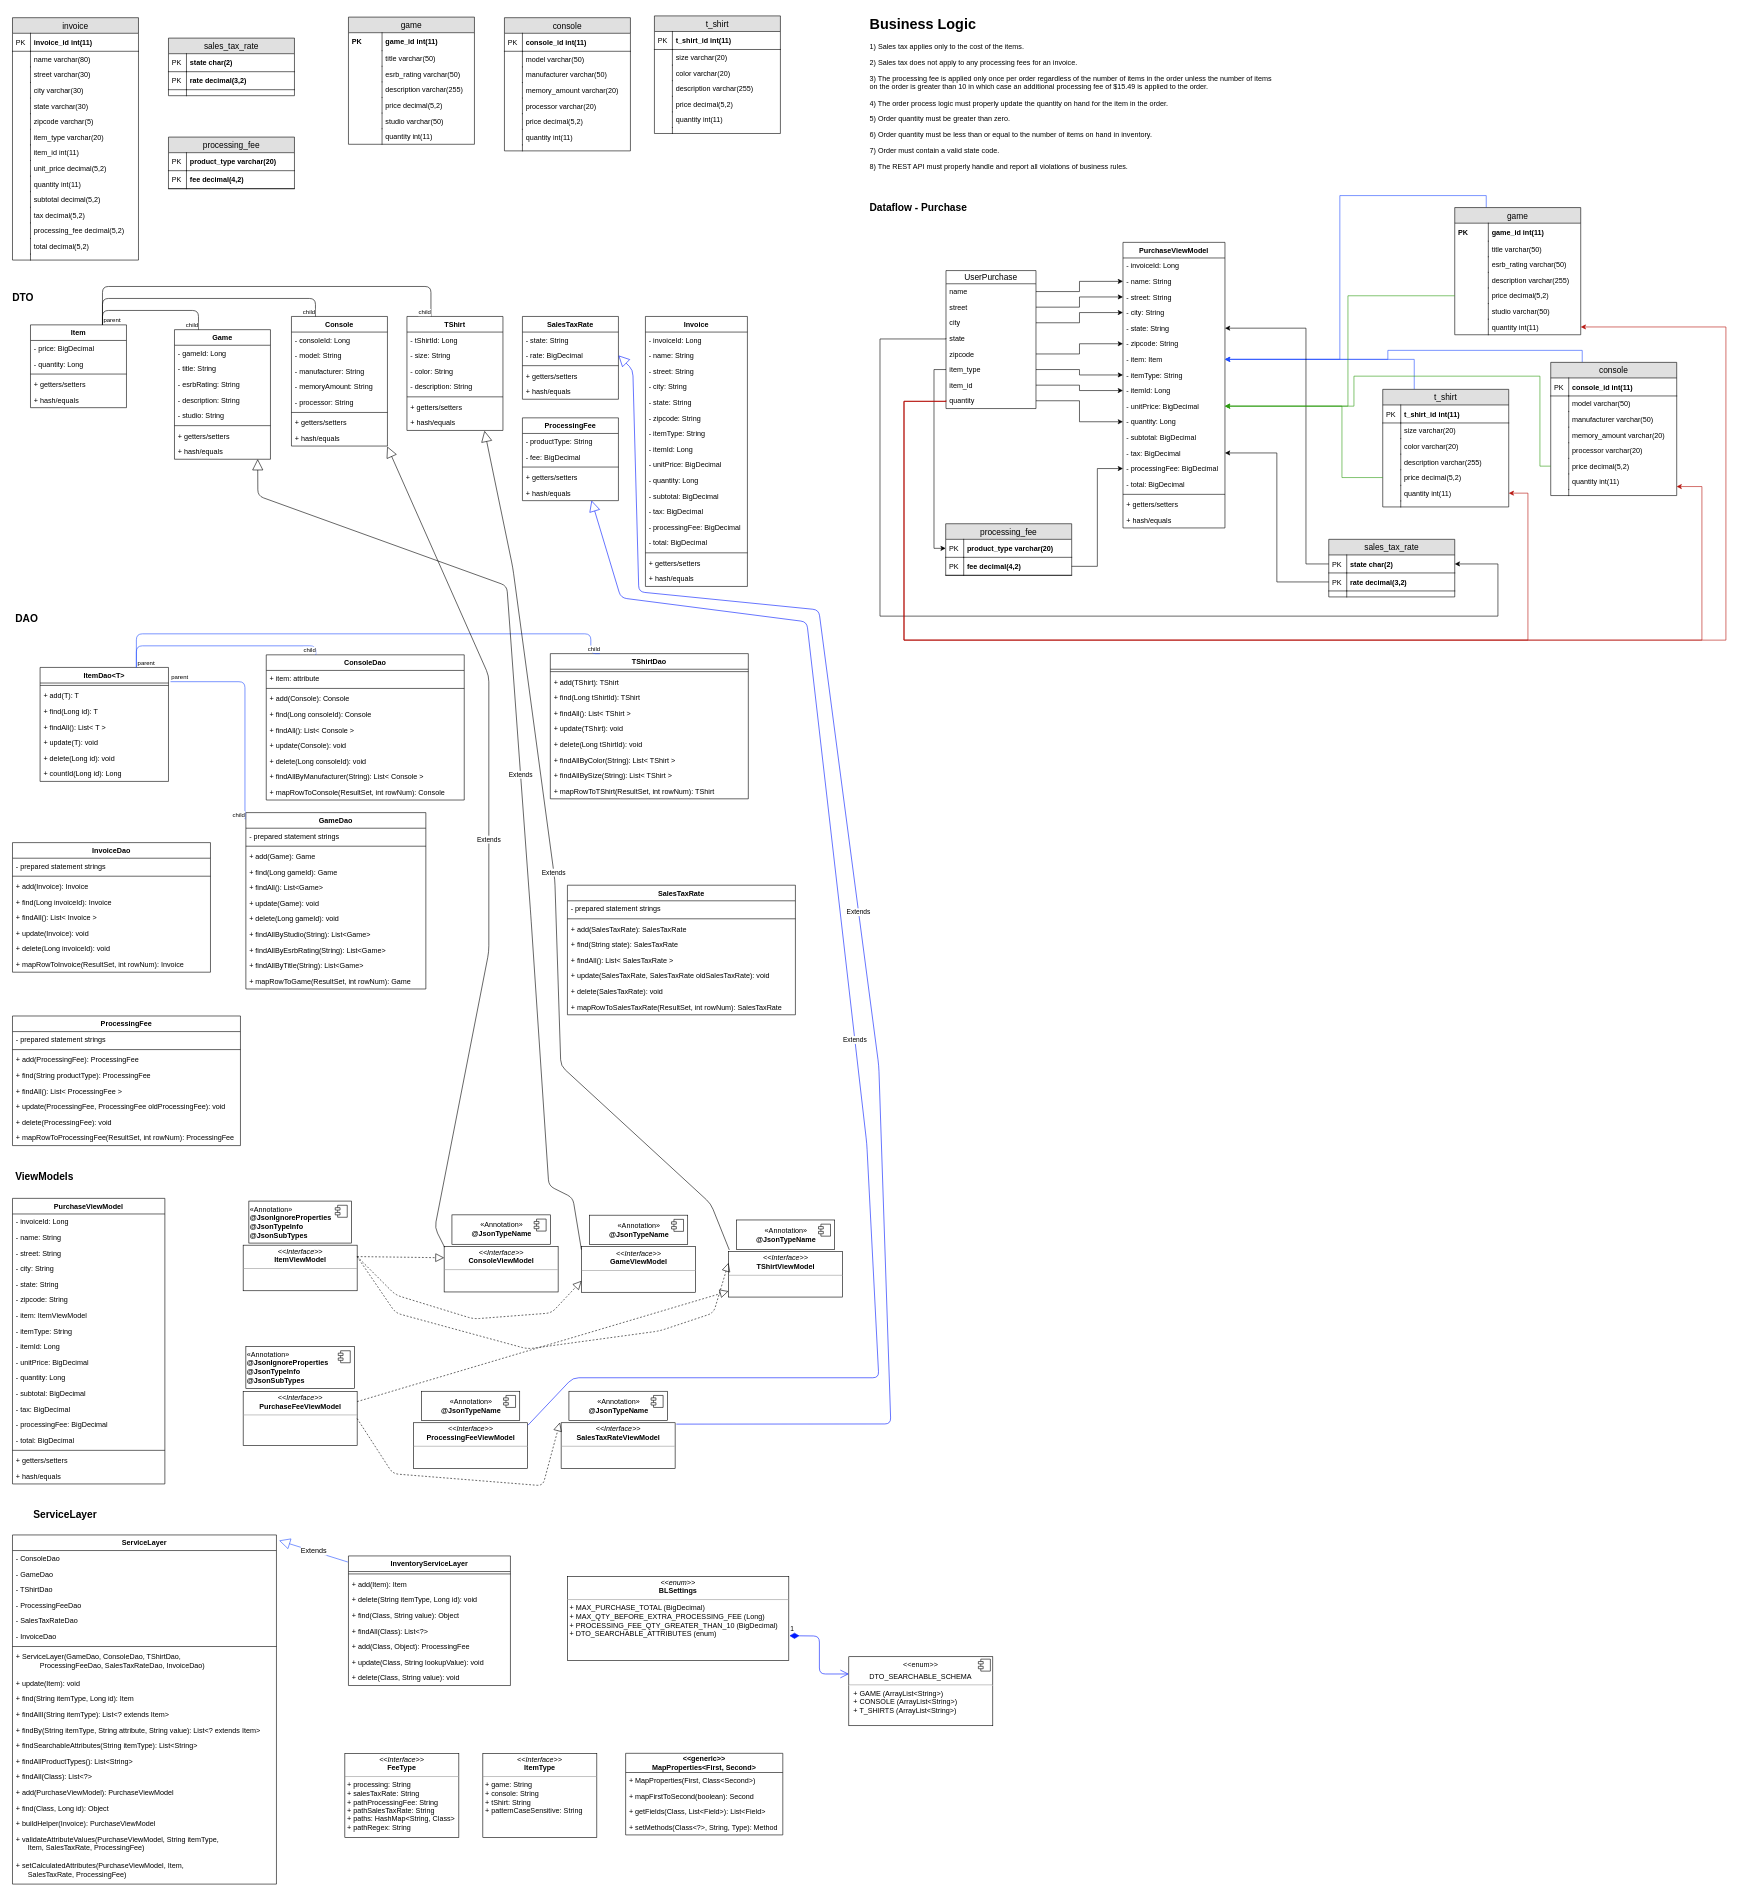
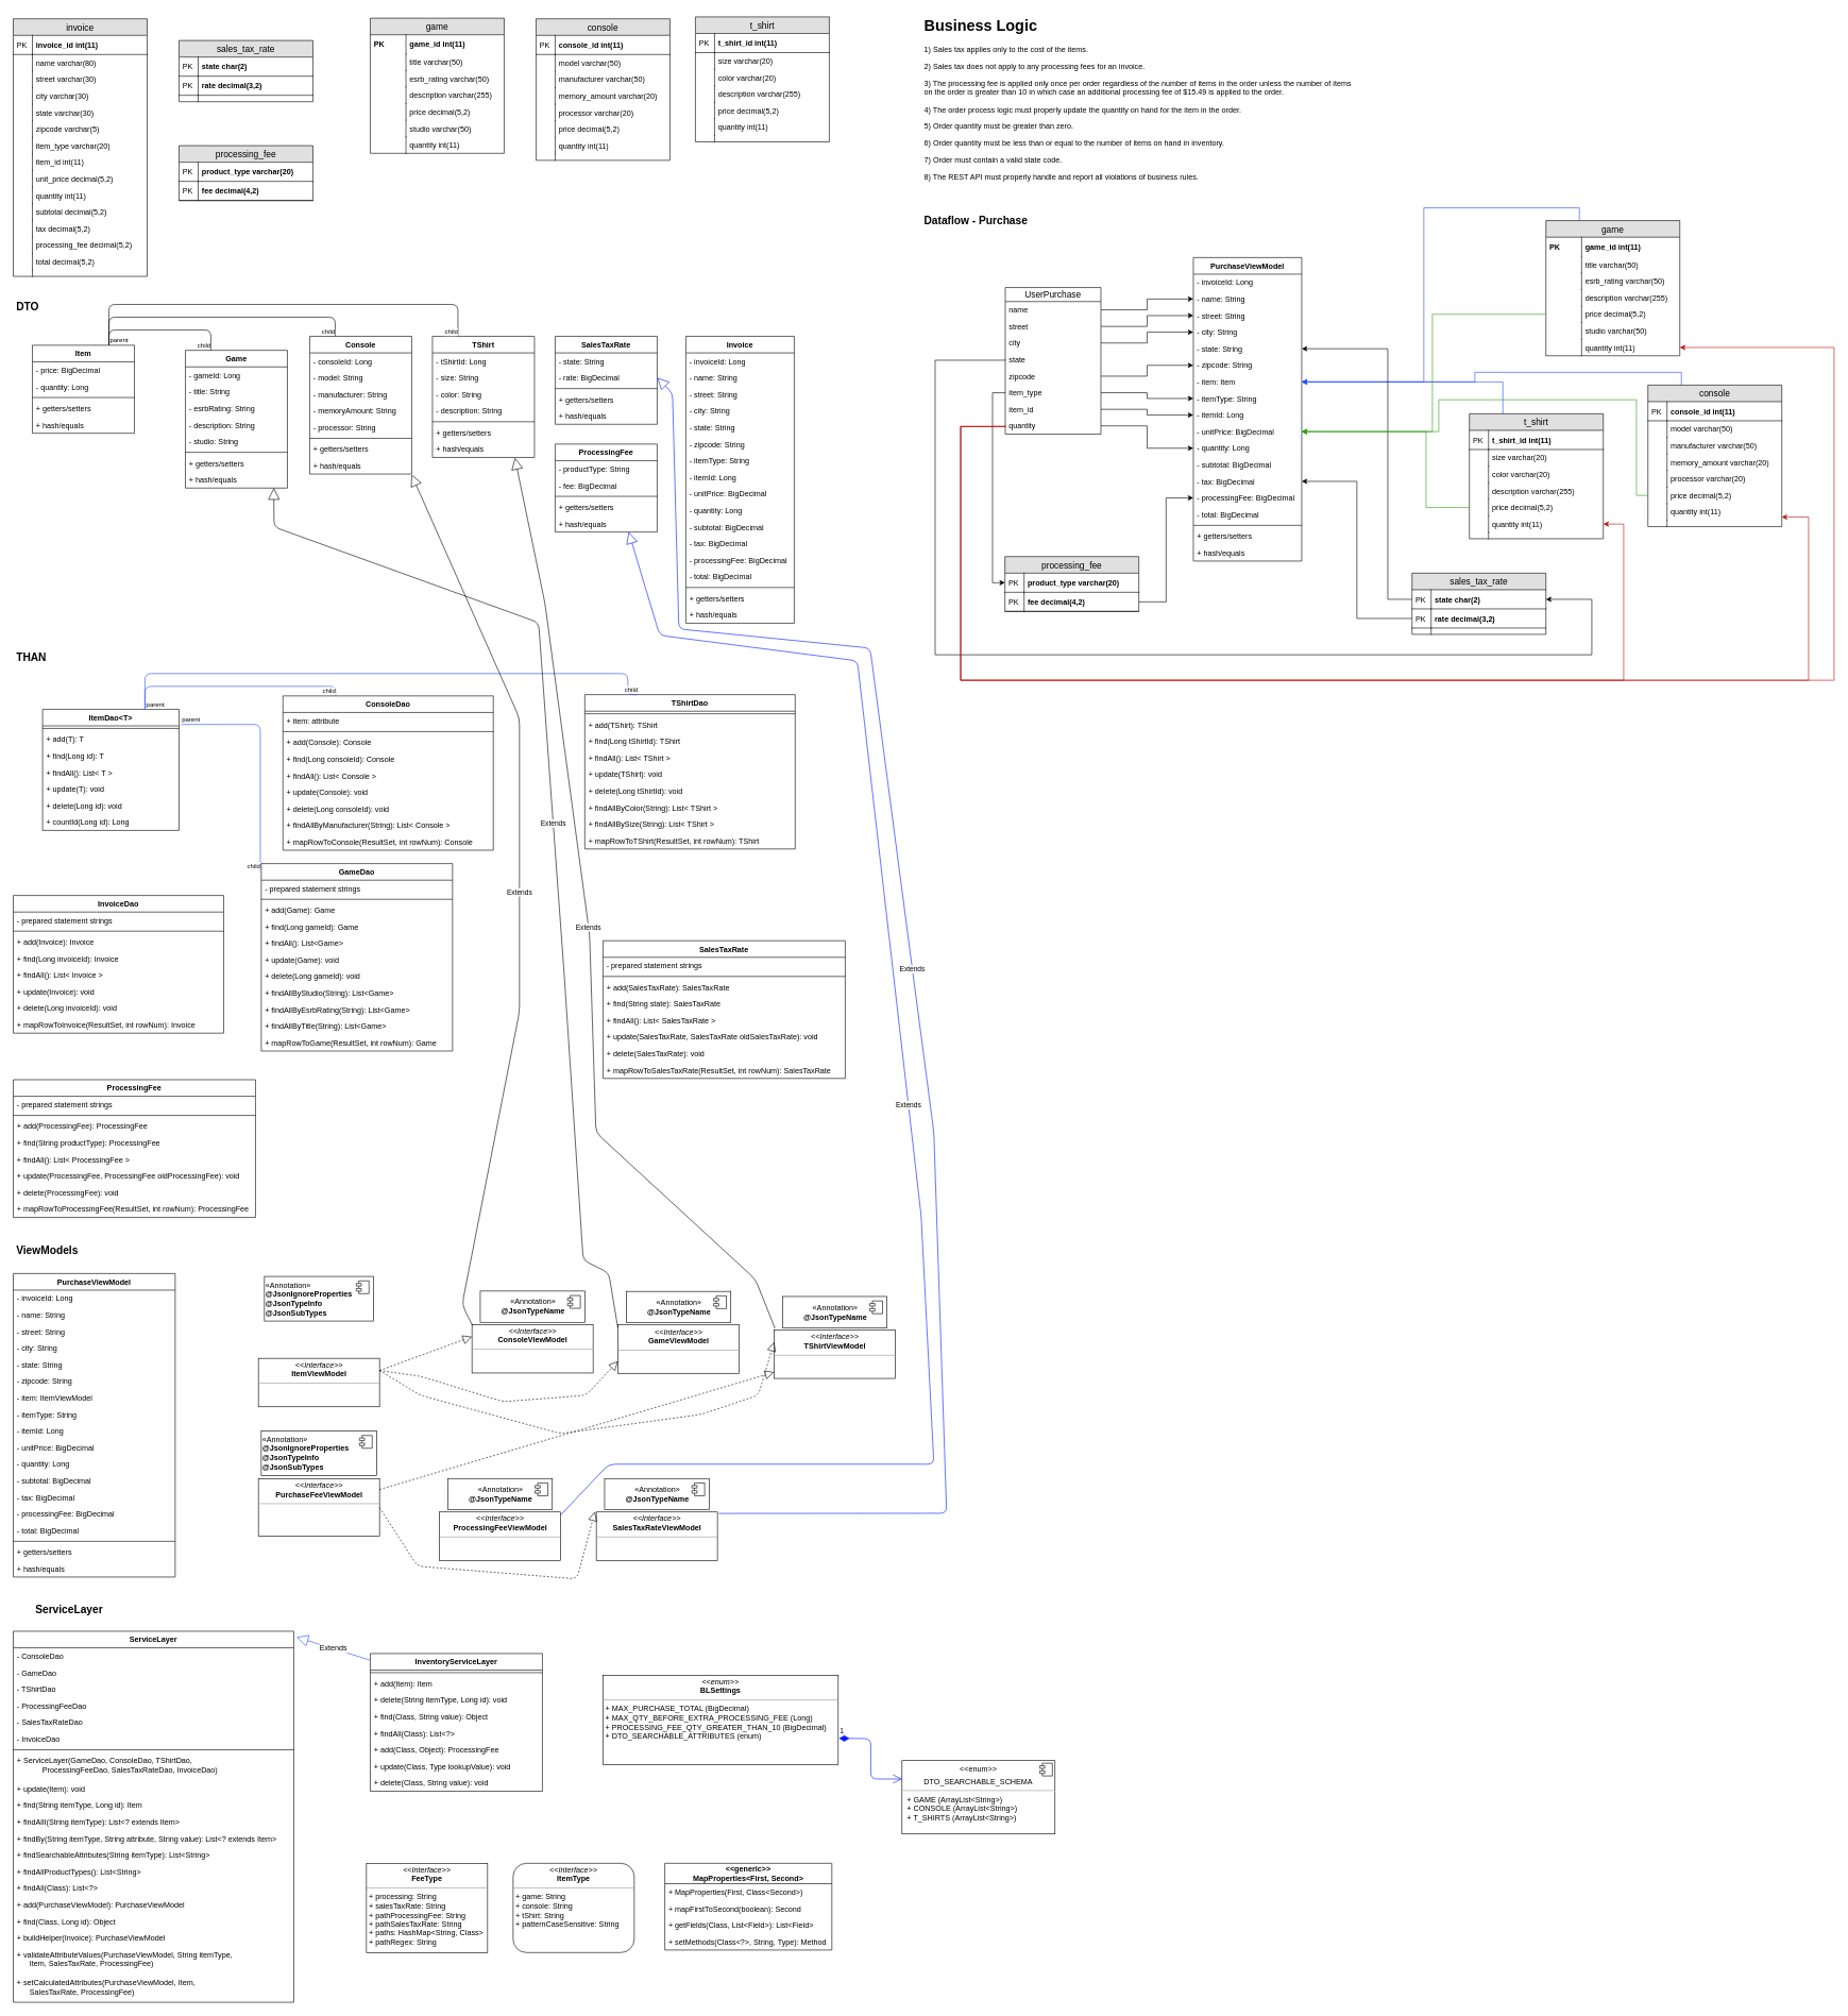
- <mxCell id="92" value="DTO" style="text;align=left;fontStyle=1;verticalAlign=middle;spacingLeft=3;spacingRight=3;strokeColor=none;rotatable=0;points=[[0,0.5],[1,0.5]];portConstraint=eastwest;fontSize=17;" parent="1" vertex="1"><mxGeometry x="15" y="482" width="80" height="26" as="geometry" /></mxCell>
+ <mxCell id="92" value="DTO" style="text;align=left;fontStyle=1;verticalAlign=middle;spacingLeft=3;spacingRight=3;strokeColor=none;rotatable=0;points=[[0,0.5],[1,0.5]];portConstraint=eastwest;fontSize=17;" parent="1" vertex="1"><mxGeometry x="20" y="467" width="80" height="26" as="geometry" /></mxCell>
- <mxCell id="149" value="DAO" style="text;align=left;fontStyle=1;verticalAlign=middle;spacingLeft=3;spacingRight=3;strokeColor=none;rotatable=0;points=[[0,0.5],[1,0.5]];portConstraint=eastwest;fontSize=17;" parent="1" vertex="1"><mxGeometry x="20" y="1017" width="80" height="26" as="geometry" /></mxCell>
+ <mxCell id="149" value="THAN" style="text;align=left;fontStyle=1;verticalAlign=middle;spacingLeft=3;spacingRight=3;strokeColor=none;rotatable=0;points=[[0,0.5],[1,0.5]];portConstraint=eastwest;fontSize=17;" parent="1" vertex="1"><mxGeometry x="20" y="1017" width="80" height="26" as="geometry" /></mxCell>
- <mxCell id="403" value="&lt;p style=&quot;margin: 0px ; margin-top: 4px ; text-align: center&quot;&gt;&lt;i&gt;&amp;lt;&amp;lt;Interface&amp;gt;&amp;gt;&lt;/i&gt;&lt;br&gt;&lt;b&gt;ItemViewModel&lt;/b&gt;&lt;/p&gt;&lt;hr size=&quot;1&quot;&gt;&lt;p style=&quot;margin: 0px ; margin-left: 4px&quot;&gt;&lt;br&gt;&lt;/p&gt;" style="verticalAlign=top;align=left;overflow=fill;fontSize=12;fontFamily=Helvetica;html=1;" vertex="1" parent="1"><mxGeometry x="404.5" y="2075" width="190" height="76" as="geometry" /></mxCell>
+ <mxCell id="403" value="&lt;p style=&quot;margin: 0px ; margin-top: 4px ; text-align: center&quot;&gt;&lt;i&gt;&amp;lt;&amp;lt;Interface&amp;gt;&amp;gt;&lt;/i&gt;&lt;br&gt;&lt;b&gt;ItemViewModel&lt;/b&gt;&lt;/p&gt;&lt;hr size=&quot;1&quot;&gt;&lt;p style=&quot;margin: 0px ; margin-left: 4px&quot;&gt;&lt;br&gt;&lt;/p&gt;" style="verticalAlign=top;align=left;overflow=fill;fontSize=12;fontFamily=Helvetica;html=1;" vertex="1" parent="1"><mxGeometry x="404.5" y="2130" width="190" height="76" as="geometry" /></mxCell>
- <mxCell id="383" value="+ update(Class, String lookupValue): void" style="text;strokeColor=none;fillColor=none;align=left;verticalAlign=top;spacingLeft=4;spacingRight=4;overflow=hidden;rotatable=0;points=[[0,0.5],[1,0.5]];portConstraint=eastwest;" parent="376" vertex="1"><mxGeometry y="164" width="270" height="26" as="geometry" /></mxCell>
+ <mxCell id="383" value="+ update(Class, Type lookupValue): void" style="text;strokeColor=none;fillColor=none;align=left;verticalAlign=top;spacingLeft=4;spacingRight=4;overflow=hidden;rotatable=0;points=[[0,0.5],[1,0.5]];portConstraint=eastwest;" parent="376" vertex="1"><mxGeometry y="164" width="270" height="26" as="geometry" /></mxCell>
- <mxCell id="435" value="&lt;p style=&quot;margin: 0px ; margin-top: 4px ; text-align: center&quot;&gt;&lt;i&gt;&amp;lt;&amp;lt;Interface&amp;gt;&amp;gt;&lt;/i&gt;&lt;br&gt;&lt;b&gt;ItemType&lt;/b&gt;&lt;/p&gt;&lt;hr size=&quot;1&quot;&gt;&lt;p style=&quot;margin: 0px ; margin-left: 4px&quot;&gt;+ game: String&lt;/p&gt;&lt;p style=&quot;margin: 0px ; margin-left: 4px&quot;&gt;+ console: String&lt;/p&gt;&lt;p style=&quot;margin: 0px ; margin-left: 4px&quot;&gt;+ tShirt: String&lt;/p&gt;&lt;p style=&quot;margin: 0px ; margin-left: 4px&quot;&gt;+ patternCaseSensitive: String&lt;/p&gt;&lt;p style=&quot;margin: 0px ; margin-left: 4px&quot;&gt;&lt;br&gt;&lt;/p&gt;" style="verticalAlign=top;align=left;overflow=fill;fontSize=12;fontFamily=Helvetica;html=1;" vertex="1" parent="1"><mxGeometry x="804" y="2922" width="190" height="140" as="geometry" /></mxCell>
+ <mxCell id="435" value="&lt;p style=&quot;margin: 0px ; margin-top: 4px ; text-align: center&quot;&gt;&lt;i&gt;&amp;lt;&amp;lt;Interface&amp;gt;&amp;gt;&lt;/i&gt;&lt;br&gt;&lt;b&gt;ItemType&lt;/b&gt;&lt;/p&gt;&lt;hr size=&quot;1&quot;&gt;&lt;p style=&quot;margin: 0px ; margin-left: 4px&quot;&gt;+ game: String&lt;/p&gt;&lt;p style=&quot;margin: 0px ; margin-left: 4px&quot;&gt;+ console: String&lt;/p&gt;&lt;p style=&quot;margin: 0px ; margin-left: 4px&quot;&gt;+ tShirt: String&lt;/p&gt;&lt;p style=&quot;margin: 0px ; margin-left: 4px&quot;&gt;+ patternCaseSensitive: String&lt;/p&gt;&lt;p style=&quot;margin: 0px ; margin-left: 4px&quot;&gt;&lt;br&gt;&lt;/p&gt;" style="verticalAlign=top;align=left;overflow=fill;fontSize=12;fontFamily=Helvetica;html=1;rounded=1;" vertex="1" parent="1"><mxGeometry x="804" y="2922" width="190" height="140" as="geometry" /></mxCell>
